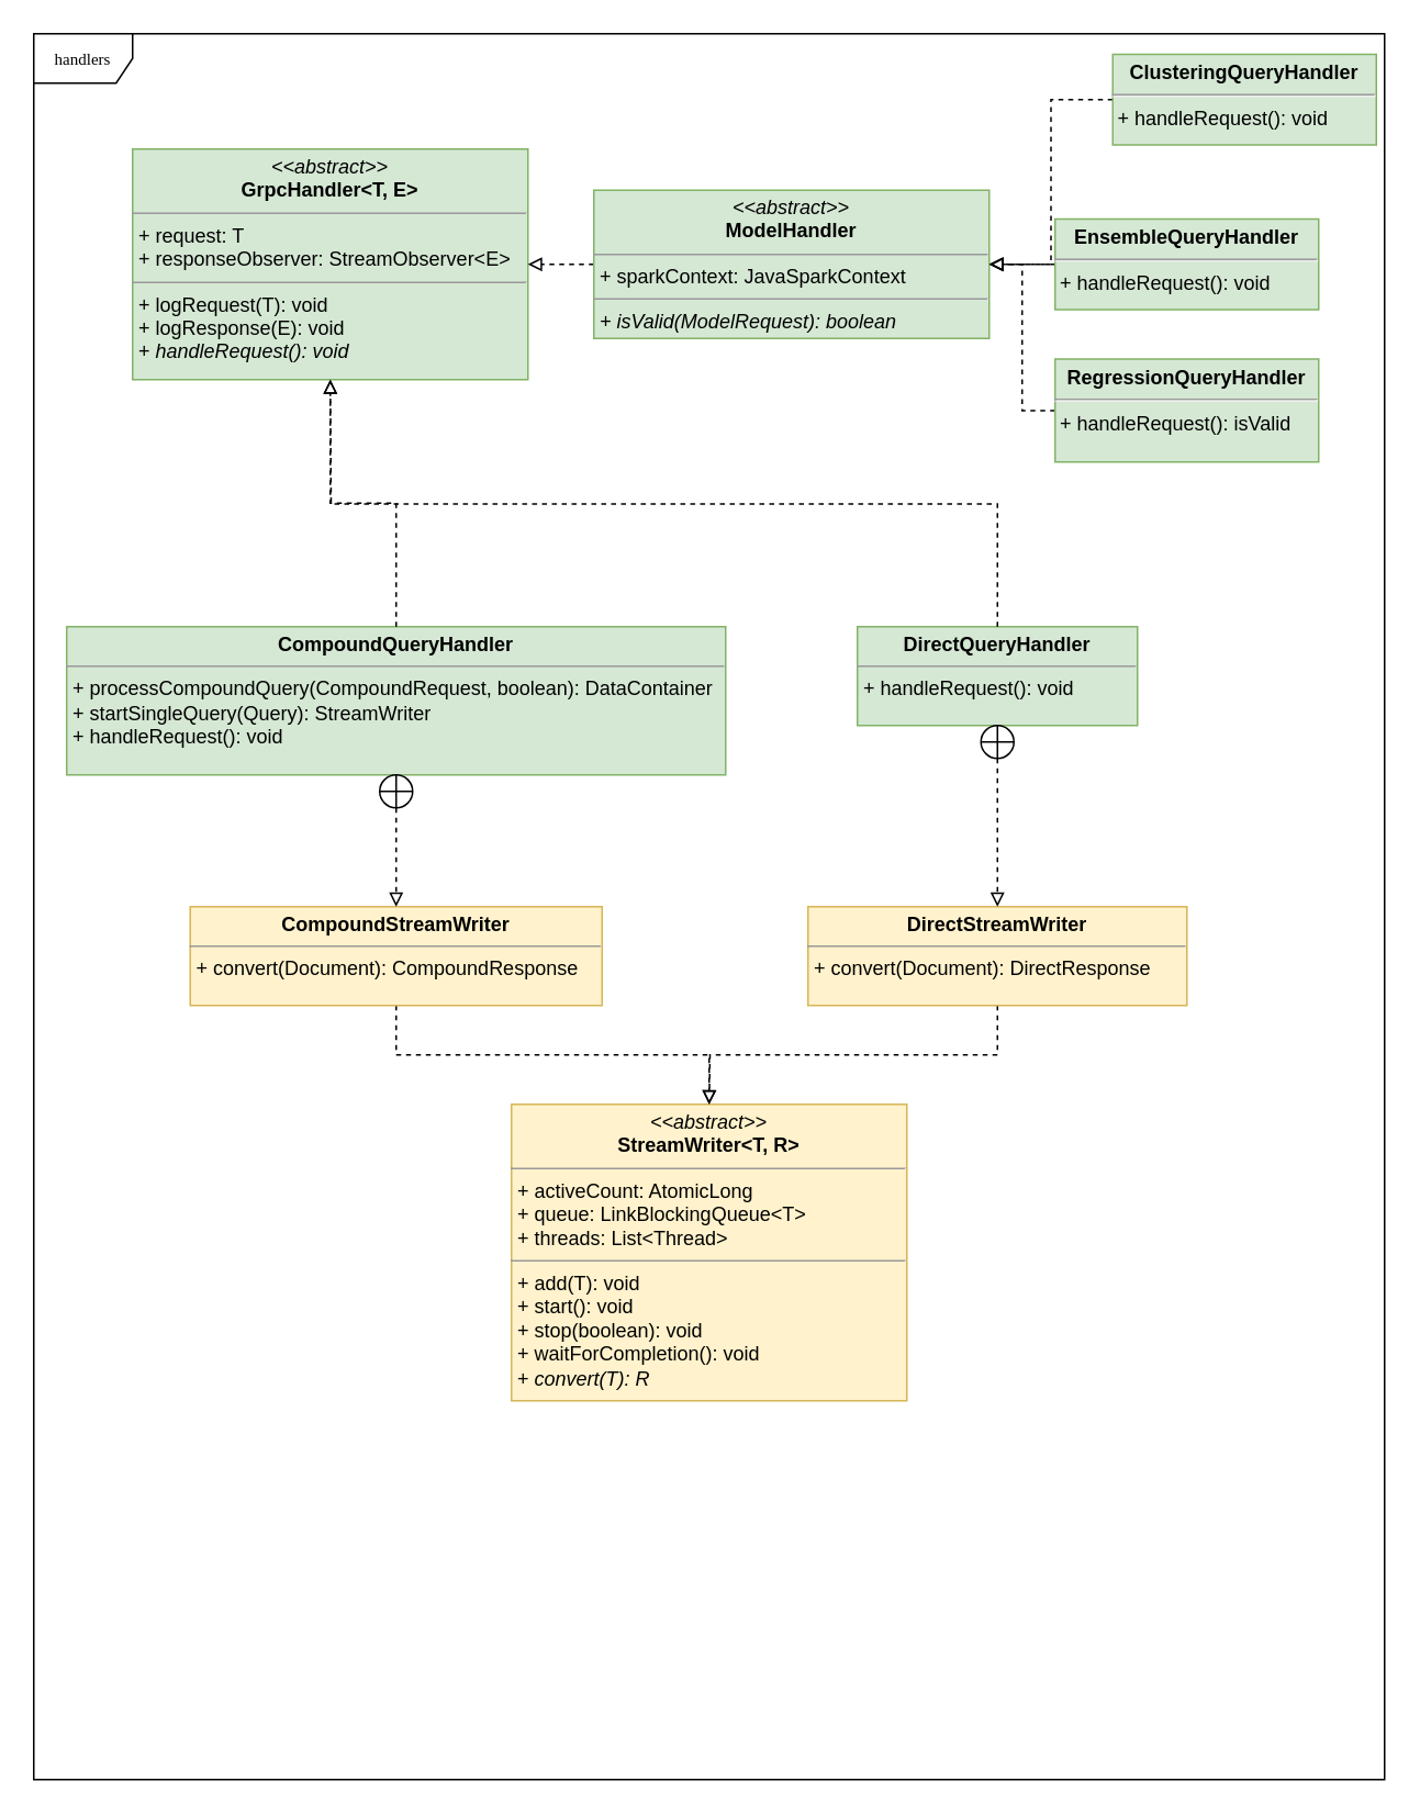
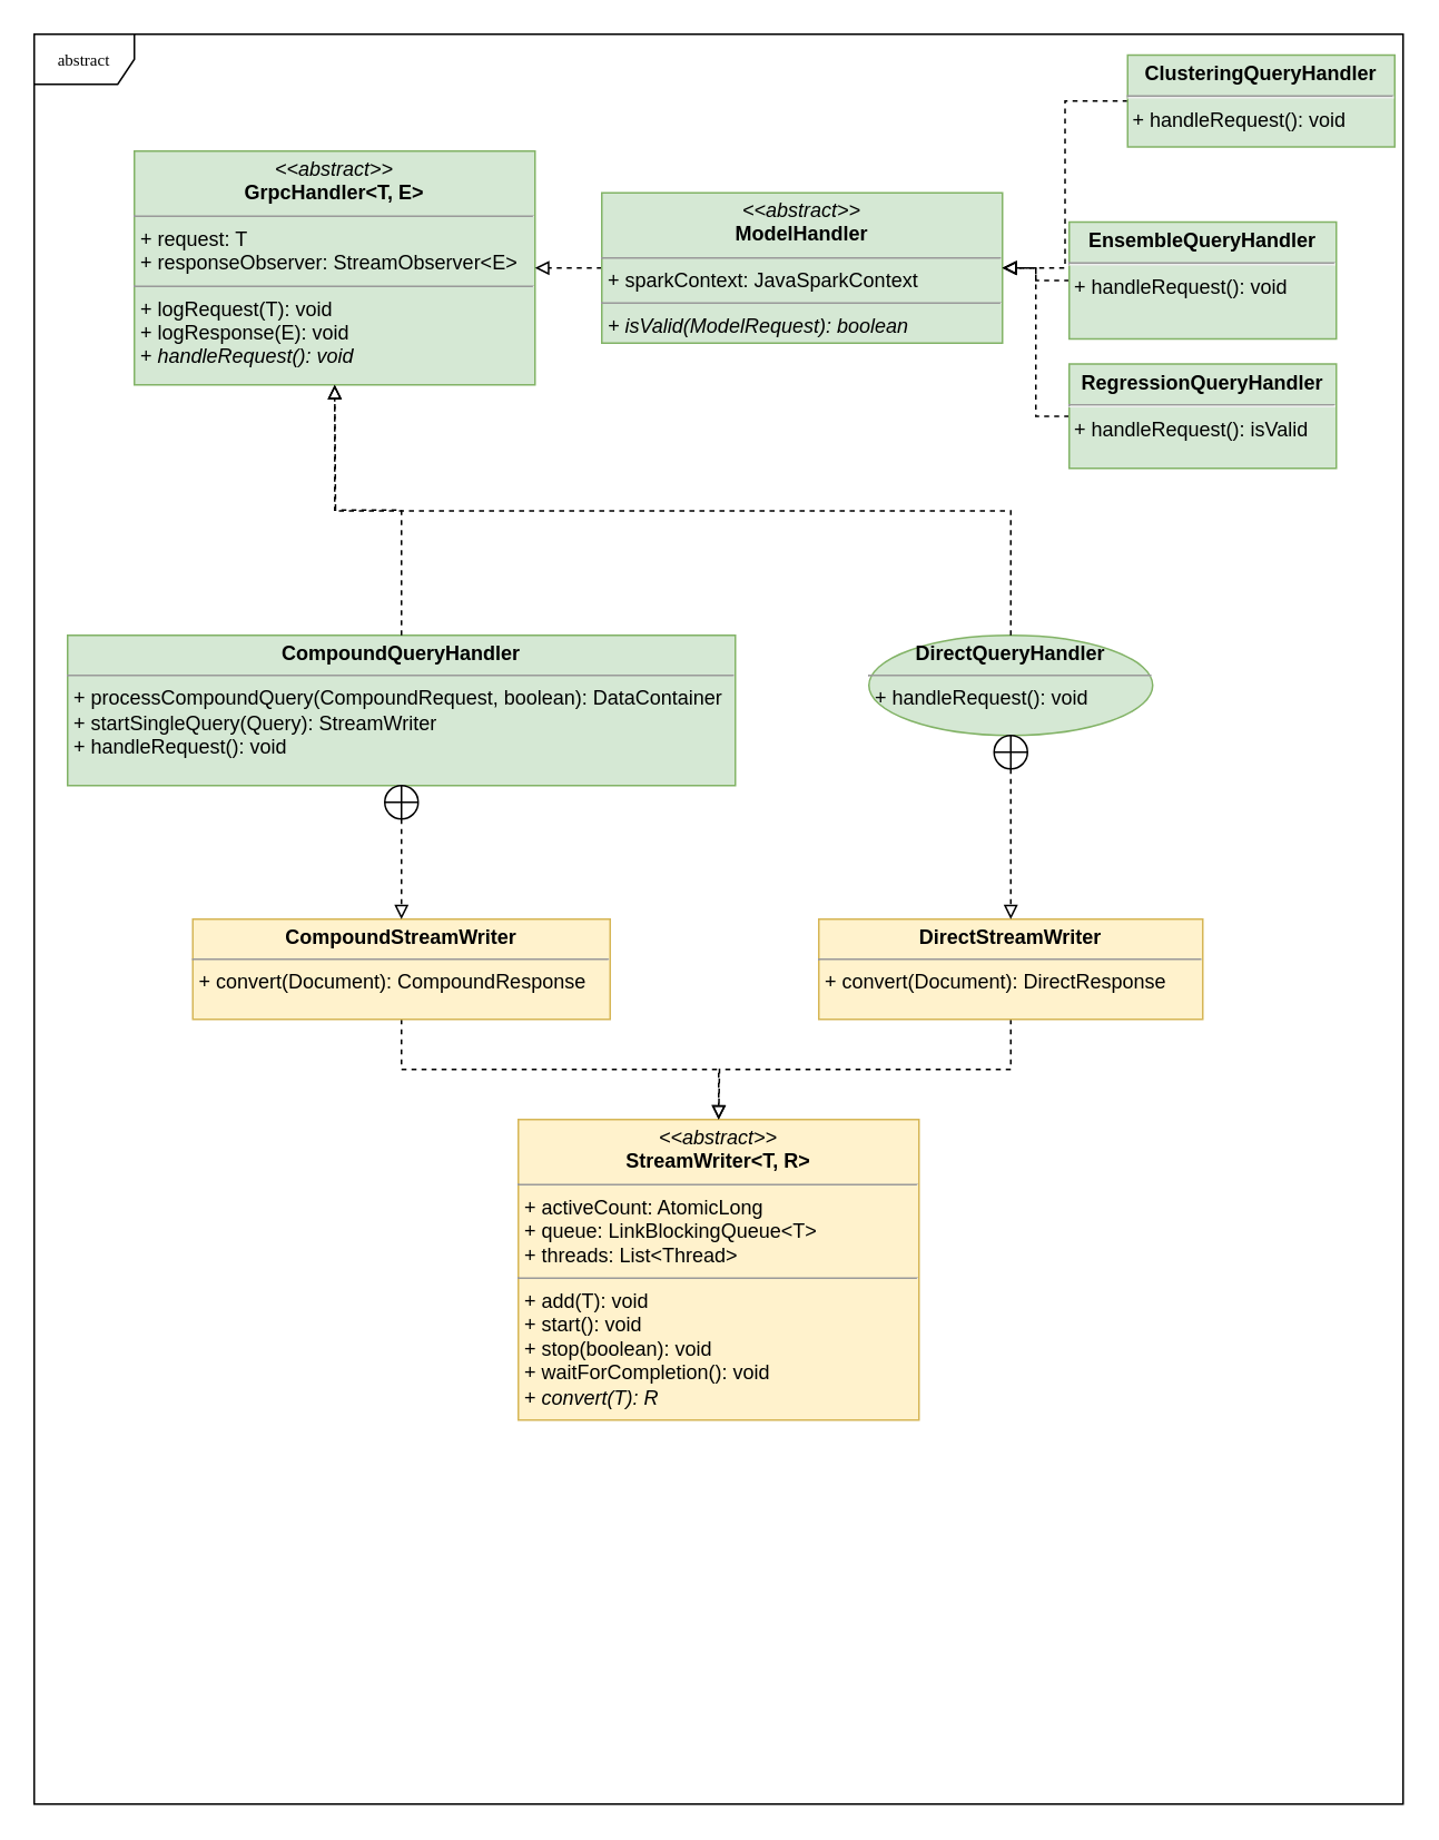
- <mxCell id="2" value="handlers" style="shape=umlFrame;whiteSpace=wrap;html=1;rounded=0;shadow=0;comic=0;labelBackgroundColor=none;strokeWidth=1;fontFamily=Verdana;fontSize=10;align=center;" parent="1" vertex="1"><mxGeometry x="20" y="20" width="820" height="1060" as="geometry" /></mxCell>
+ <mxCell id="2" value="abstract" style="shape=umlFrame;whiteSpace=wrap;html=1;rounded=0;shadow=0;comic=0;labelBackgroundColor=none;strokeWidth=1;fontFamily=Verdana;fontSize=10;align=center;" parent="1" vertex="1"><mxGeometry x="20" y="20" width="820" height="1060" as="geometry" /></mxCell>
- <mxCell id="11" value="&lt;p style=&quot;margin: 0px ; margin-top: 4px ; text-align: center&quot;&gt;&lt;b&gt;EnsembleQueryHandler&lt;/b&gt;&lt;/p&gt;&lt;hr&gt;&amp;nbsp;+ handleRequest(): void" style="verticalAlign=top;align=left;overflow=fill;fontSize=12;fontFamily=Helvetica;html=1;fillColor=#d5e8d4;strokeColor=#82b366;" vertex="1" parent="1"><mxGeometry x="640" y="132.5" width="160" height="55" as="geometry" /></mxCell>
+ <mxCell id="11" value="&lt;p style=&quot;margin: 0px ; margin-top: 4px ; text-align: center&quot;&gt;&lt;b&gt;EnsembleQueryHandler&lt;/b&gt;&lt;/p&gt;&lt;hr&gt;&amp;nbsp;+ handleRequest(): void" style="verticalAlign=top;align=left;overflow=fill;fontSize=12;fontFamily=Helvetica;html=1;fillColor=#d5e8d4;strokeColor=#82b366;" vertex="1" parent="1"><mxGeometry x="640" y="132.5" width="160" height="70" as="geometry" /></mxCell>
- <mxCell id="22" value="&lt;p style=&quot;margin: 0px ; margin-top: 4px ; text-align: center&quot;&gt;&lt;b&gt;DirectQueryHandler&lt;/b&gt;&lt;/p&gt;&lt;hr size=&quot;1&quot;&gt;&lt;p style=&quot;margin: 0px ; margin-left: 4px&quot;&gt;&lt;/p&gt;&lt;p style=&quot;margin: 0px ; margin-left: 4px&quot;&gt;&lt;span&gt;+ handleRequest(): void&lt;/span&gt;&lt;br&gt;&lt;/p&gt;" style="verticalAlign=top;align=left;overflow=fill;fontSize=12;fontFamily=Helvetica;html=1;fillColor=#d5e8d4;strokeColor=#82b366;" vertex="1" parent="21"><mxGeometry width="170" height="60" as="geometry" /></mxCell>
+ <mxCell id="22" value="&lt;p style=&quot;margin: 0px ; margin-top: 4px ; text-align: center&quot;&gt;&lt;b&gt;DirectQueryHandler&lt;/b&gt;&lt;/p&gt;&lt;hr size=&quot;1&quot;&gt;&lt;p style=&quot;margin: 0px ; margin-left: 4px&quot;&gt;&lt;/p&gt;&lt;p style=&quot;margin: 0px ; margin-left: 4px&quot;&gt;&lt;span&gt;+ handleRequest(): void&lt;/span&gt;&lt;br&gt;&lt;/p&gt;" style="ellipse;verticalAlign=top;align=left;overflow=fill;fontSize=12;fontFamily=Helvetica;html=1;fillColor=#d5e8d4;strokeColor=#82b366;" vertex="1" parent="21"><mxGeometry width="170" height="60" as="geometry" /></mxCell>
